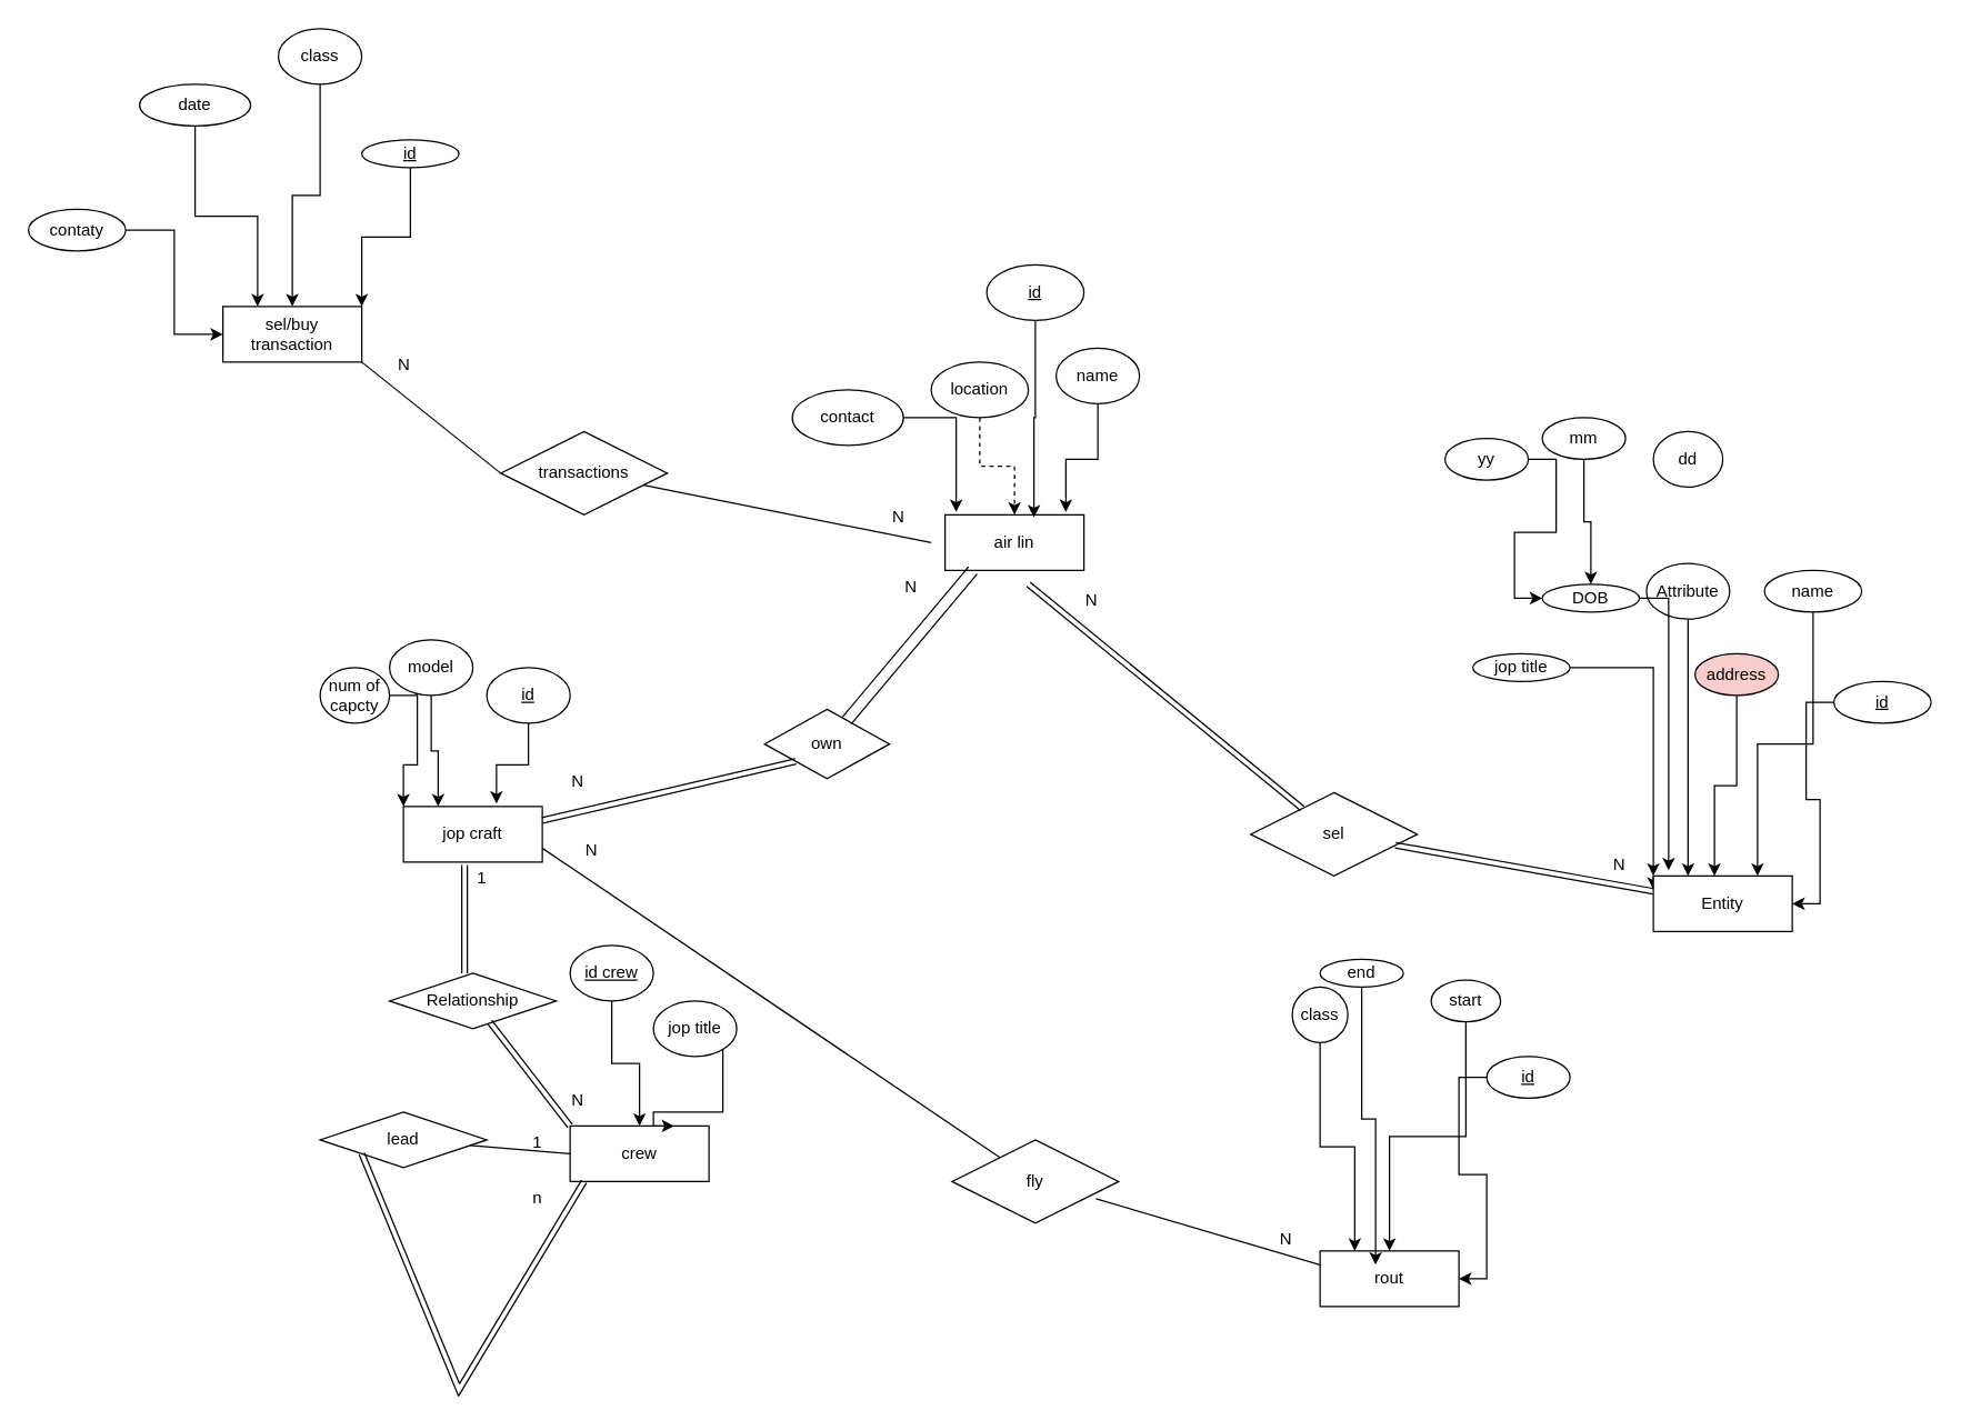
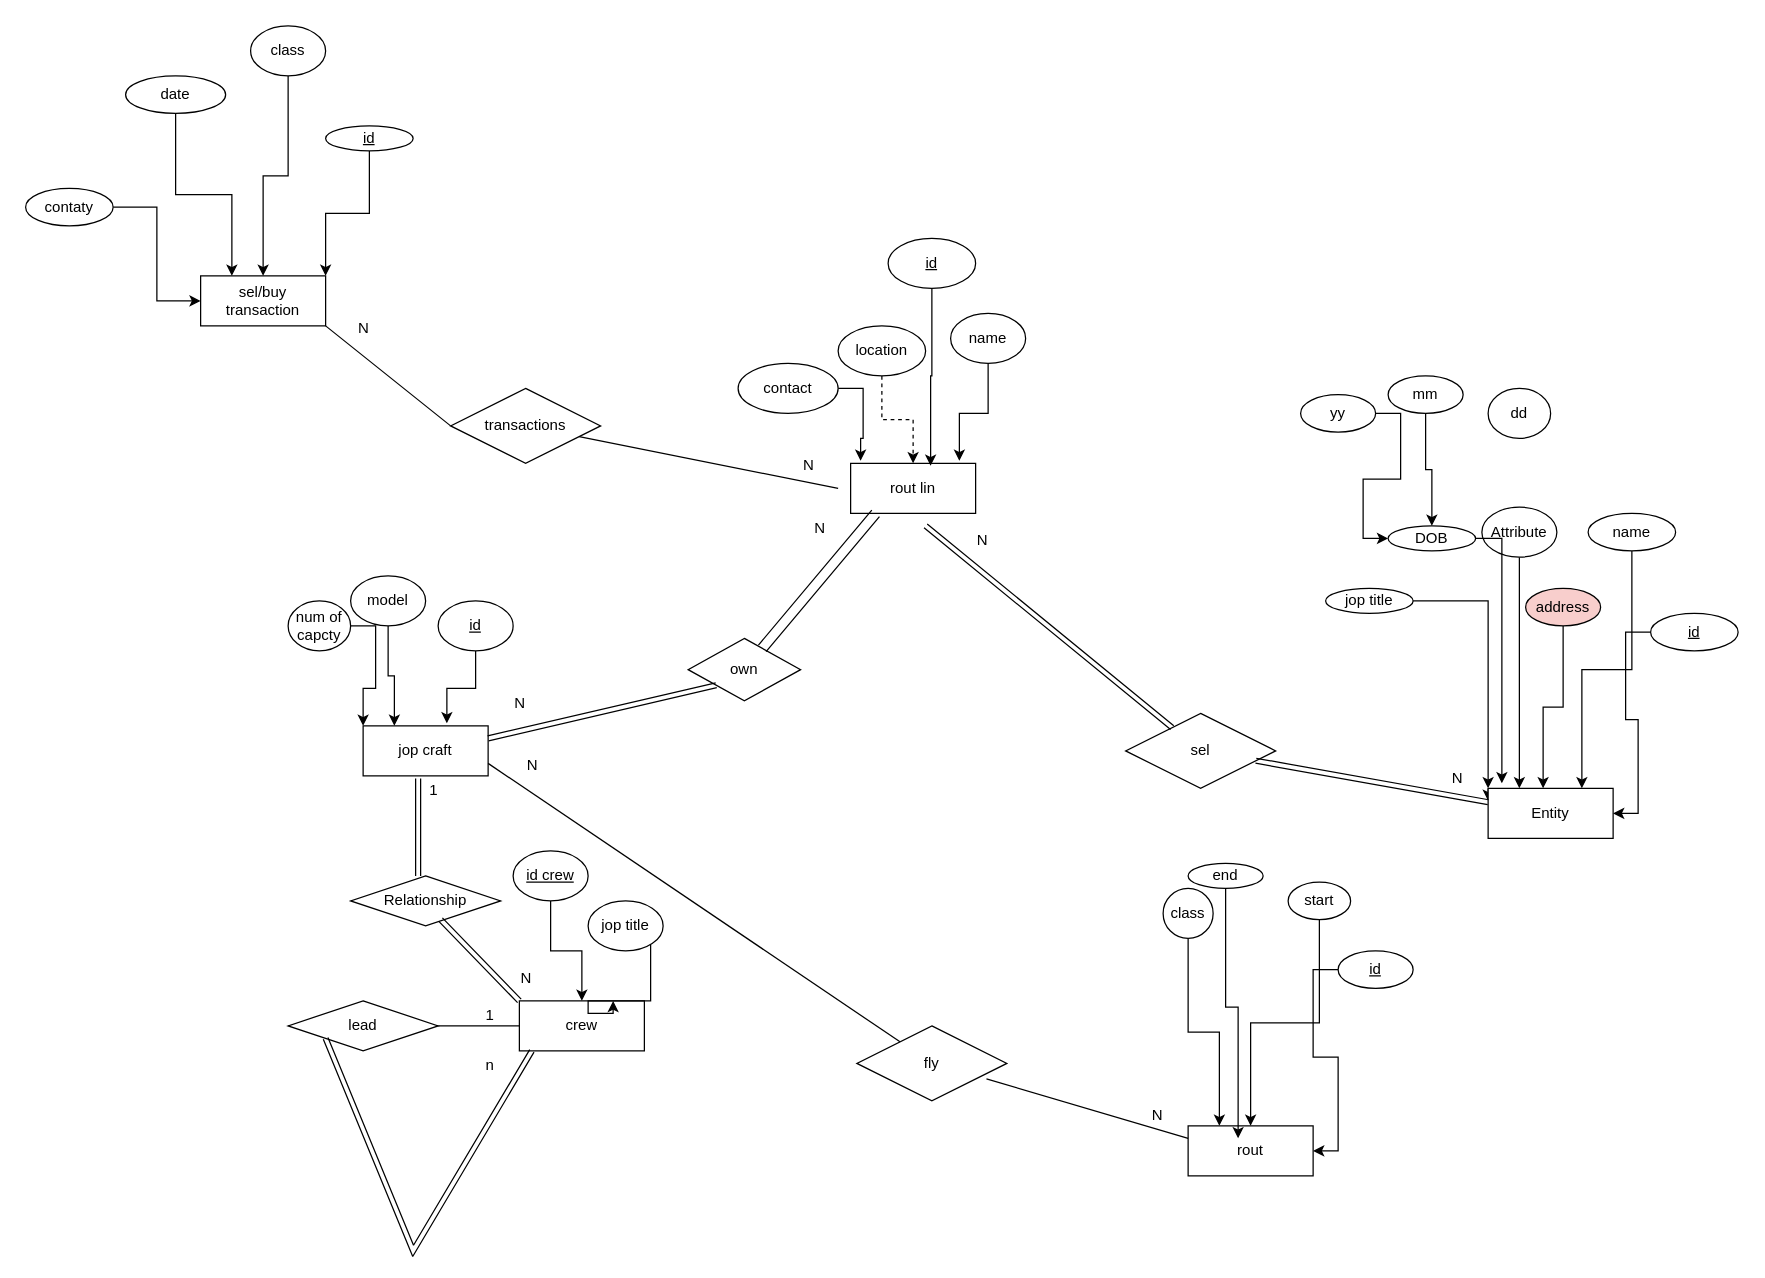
- <mxCell id="10" value="contact" style="ellipse;whiteSpace=wrap;html=1;align=center;" parent="1" vertex="1"><mxGeometry x="570" y="280" width="80" height="40" as="geometry" /></mxCell>
+ <mxCell id="10" value="contact" style="ellipse;whiteSpace=wrap;html=1;align=center;" parent="1" vertex="1"><mxGeometry x="590" y="290" width="80" height="40" as="geometry" /></mxCell>
- <mxCell id="2" value="air lin" style="whiteSpace=wrap;html=1;align=center;" parent="1" vertex="1"><mxGeometry x="680" y="370" width="100" height="40" as="geometry" /></mxCell>
+ <mxCell id="2" value="rout lin" style="whiteSpace=wrap;html=1;align=center;" parent="1" vertex="1"><mxGeometry x="680" y="370" width="100" height="40" as="geometry" /></mxCell>
- <mxCell id="18" value="crew" style="whiteSpace=wrap;html=1;align=center;" parent="1" vertex="1"><mxGeometry x="410" y="810" width="100" height="40" as="geometry" /></mxCell>
+ <mxCell id="18" value="crew" style="whiteSpace=wrap;html=1;align=center;" parent="1" vertex="1"><mxGeometry x="415" y="800" width="100" height="40" as="geometry" /></mxCell>
